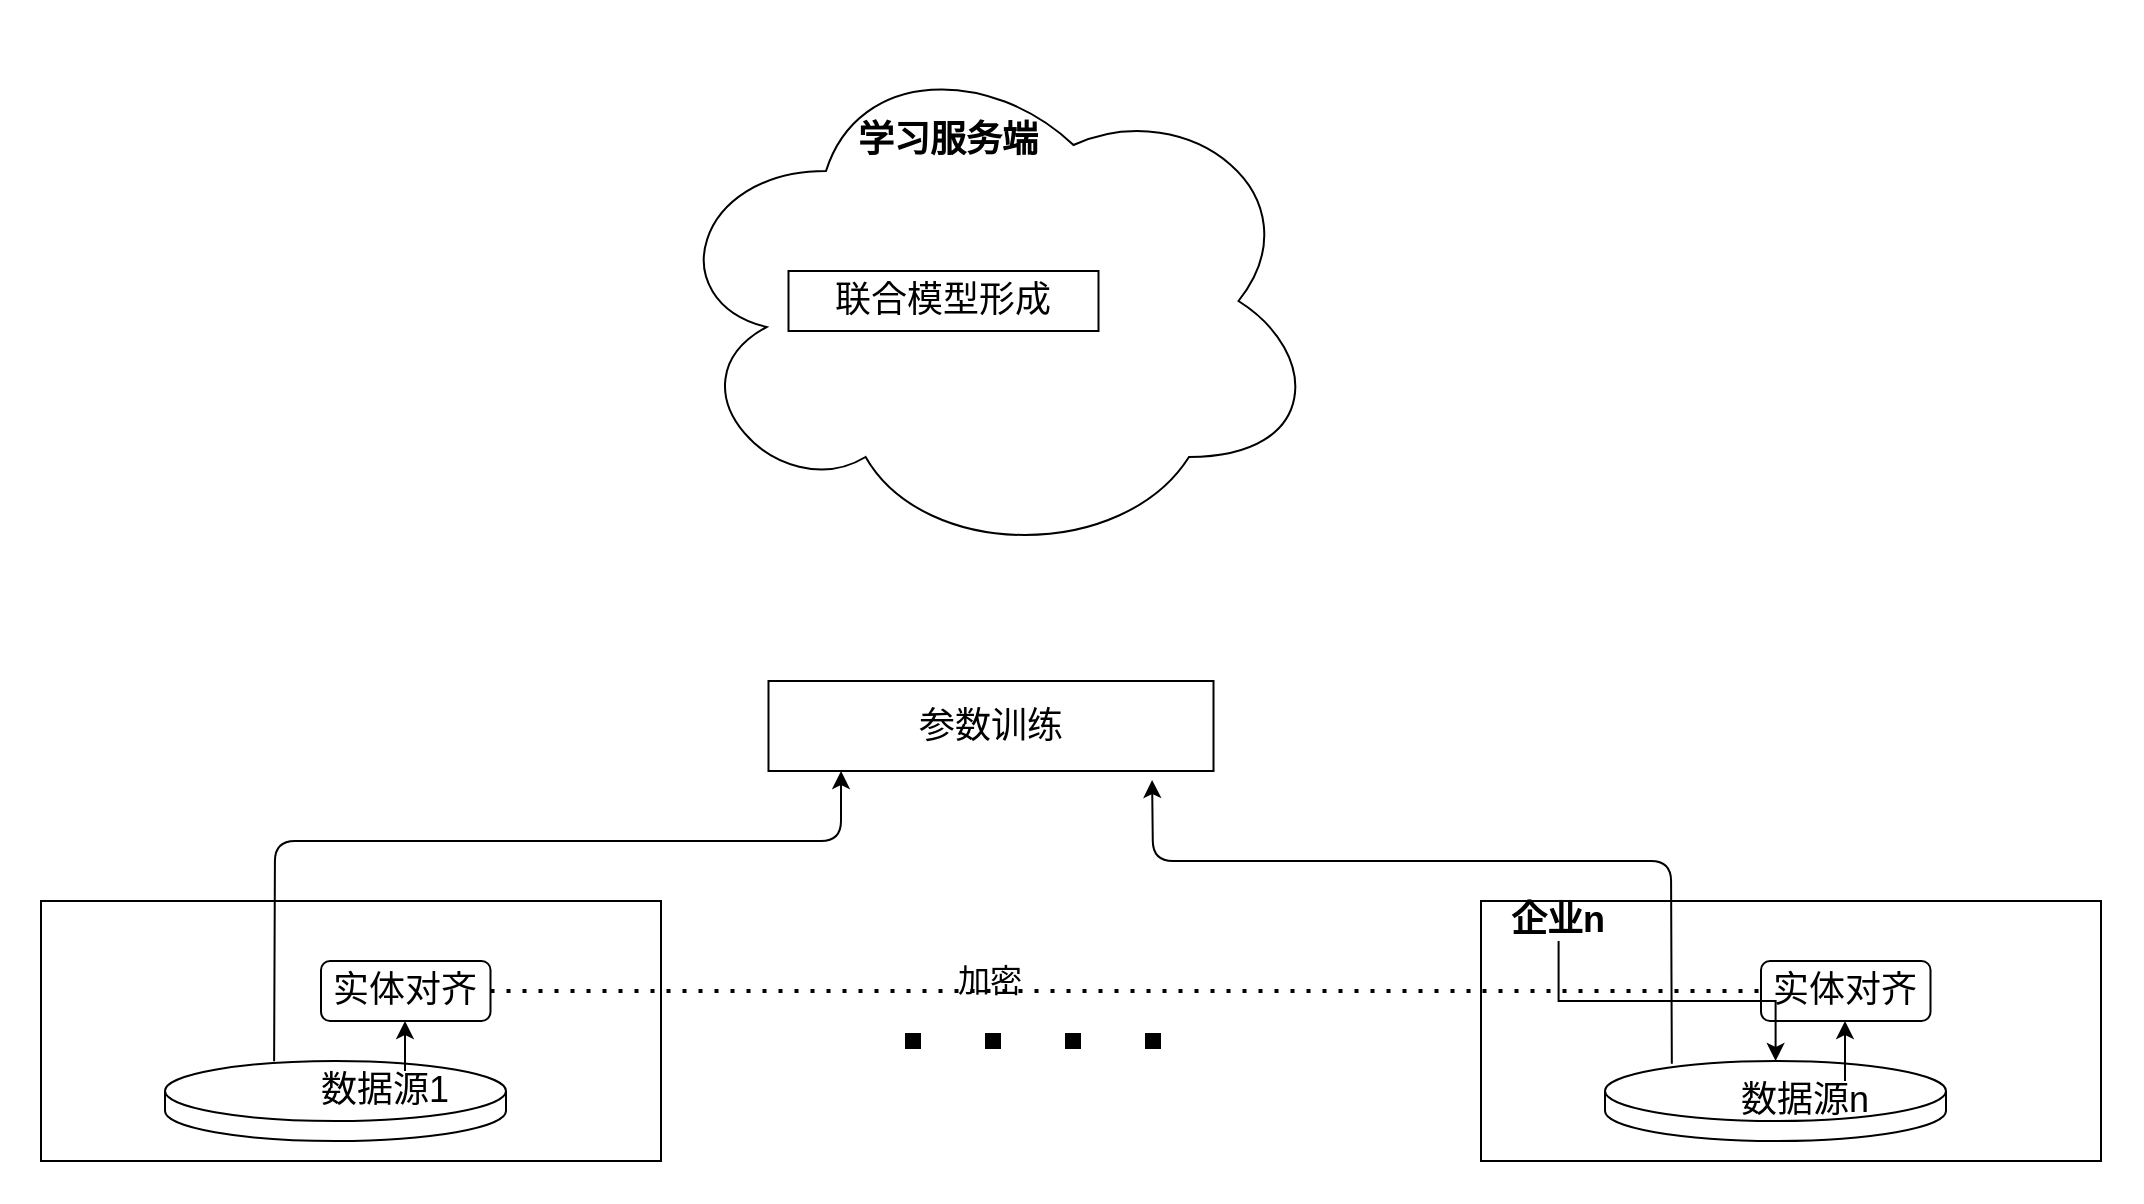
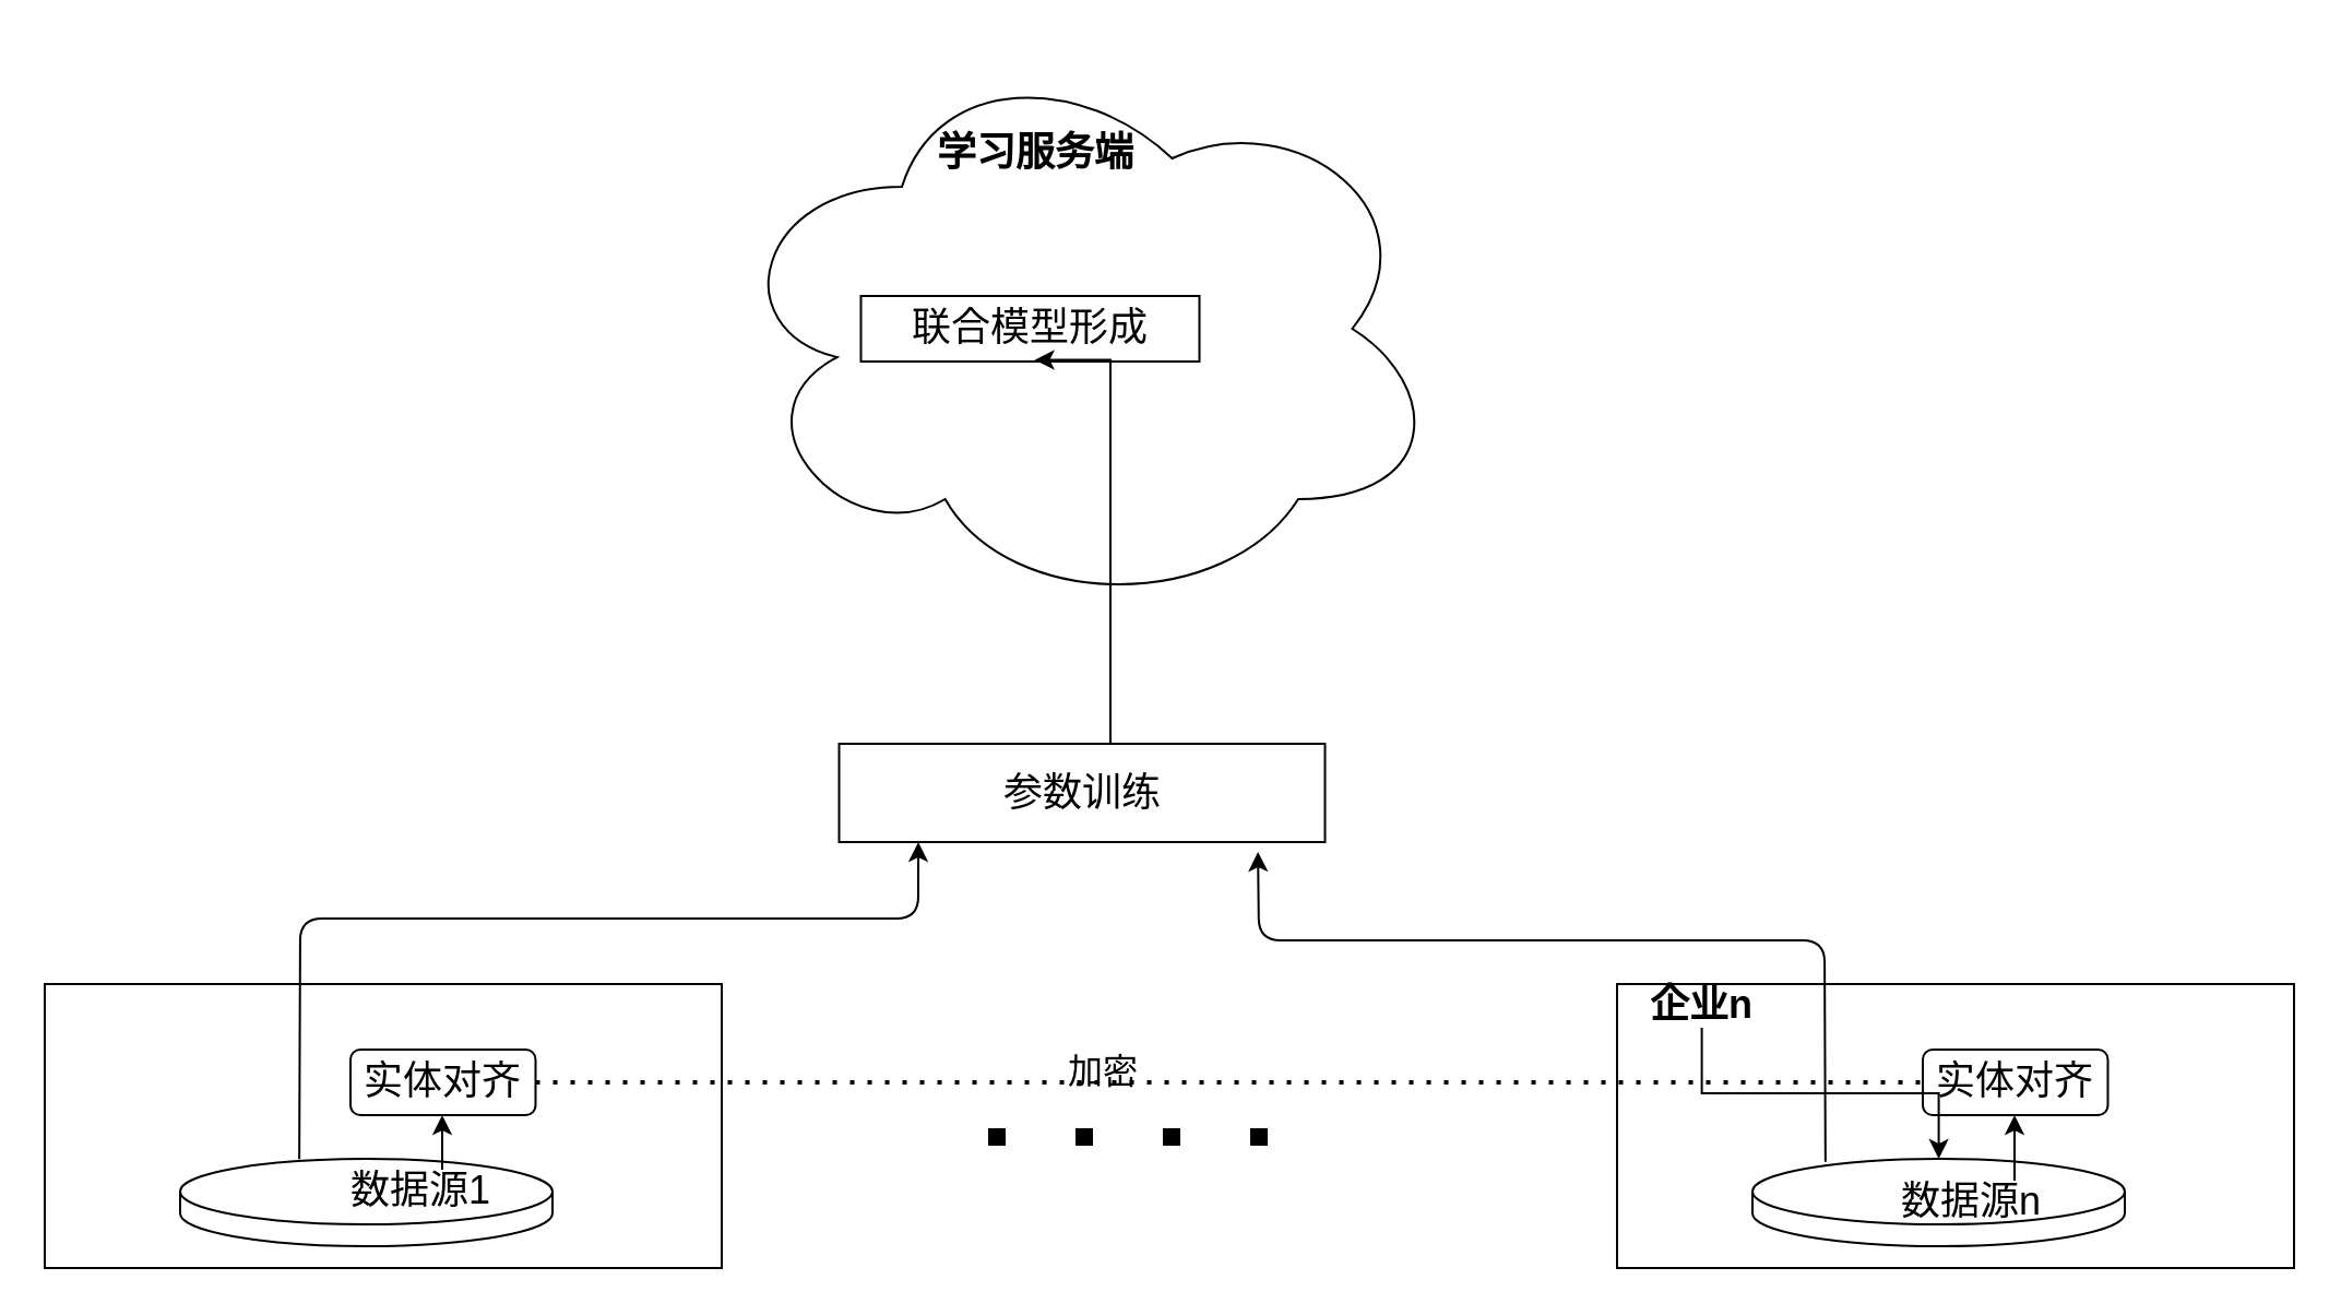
+ <mxCell id="22" value="" style="edgeStyle=orthogonalEdgeStyle;rounded=0;orthogonalLoop=1;jettySize=auto;html=1;fontSize=12;strokeWidth=1;entryX=0.513;entryY=0.976;entryDx=0;entryDy=0;entryPerimeter=0;" edge="1" parent="1" source="23" target="10"><mxGeometry relative="1" as="geometry"><Array as="points"><mxPoint x="508" y="310" /><mxPoint x="508" y="310" /></Array></mxGeometry></mxCell>
- <mxCell id="21" value="&lt;font style=&quot;font-size: 16px&quot;&gt;加密&lt;/font&gt;" style="text;html=1;strokeColor=none;fillColor=none;align=center;verticalAlign=middle;whiteSpace=wrap;rounded=0;fontSize=12;" vertex="1" parent="1"><mxGeometry x="475" y="480" width="40" height="20" as="geometry" /></mxCell>
+ <mxCell id="21" value="&lt;font style=&quot;font-size: 16px&quot;&gt;加密&lt;/font&gt;" style="text;html=1;strokeColor=none;fillColor=none;align=center;verticalAlign=middle;whiteSpace=wrap;rounded=0;fontSize=12;" vertex="1" parent="1"><mxGeometry x="485" y="480" width="40" height="20" as="geometry" /></mxCell>
